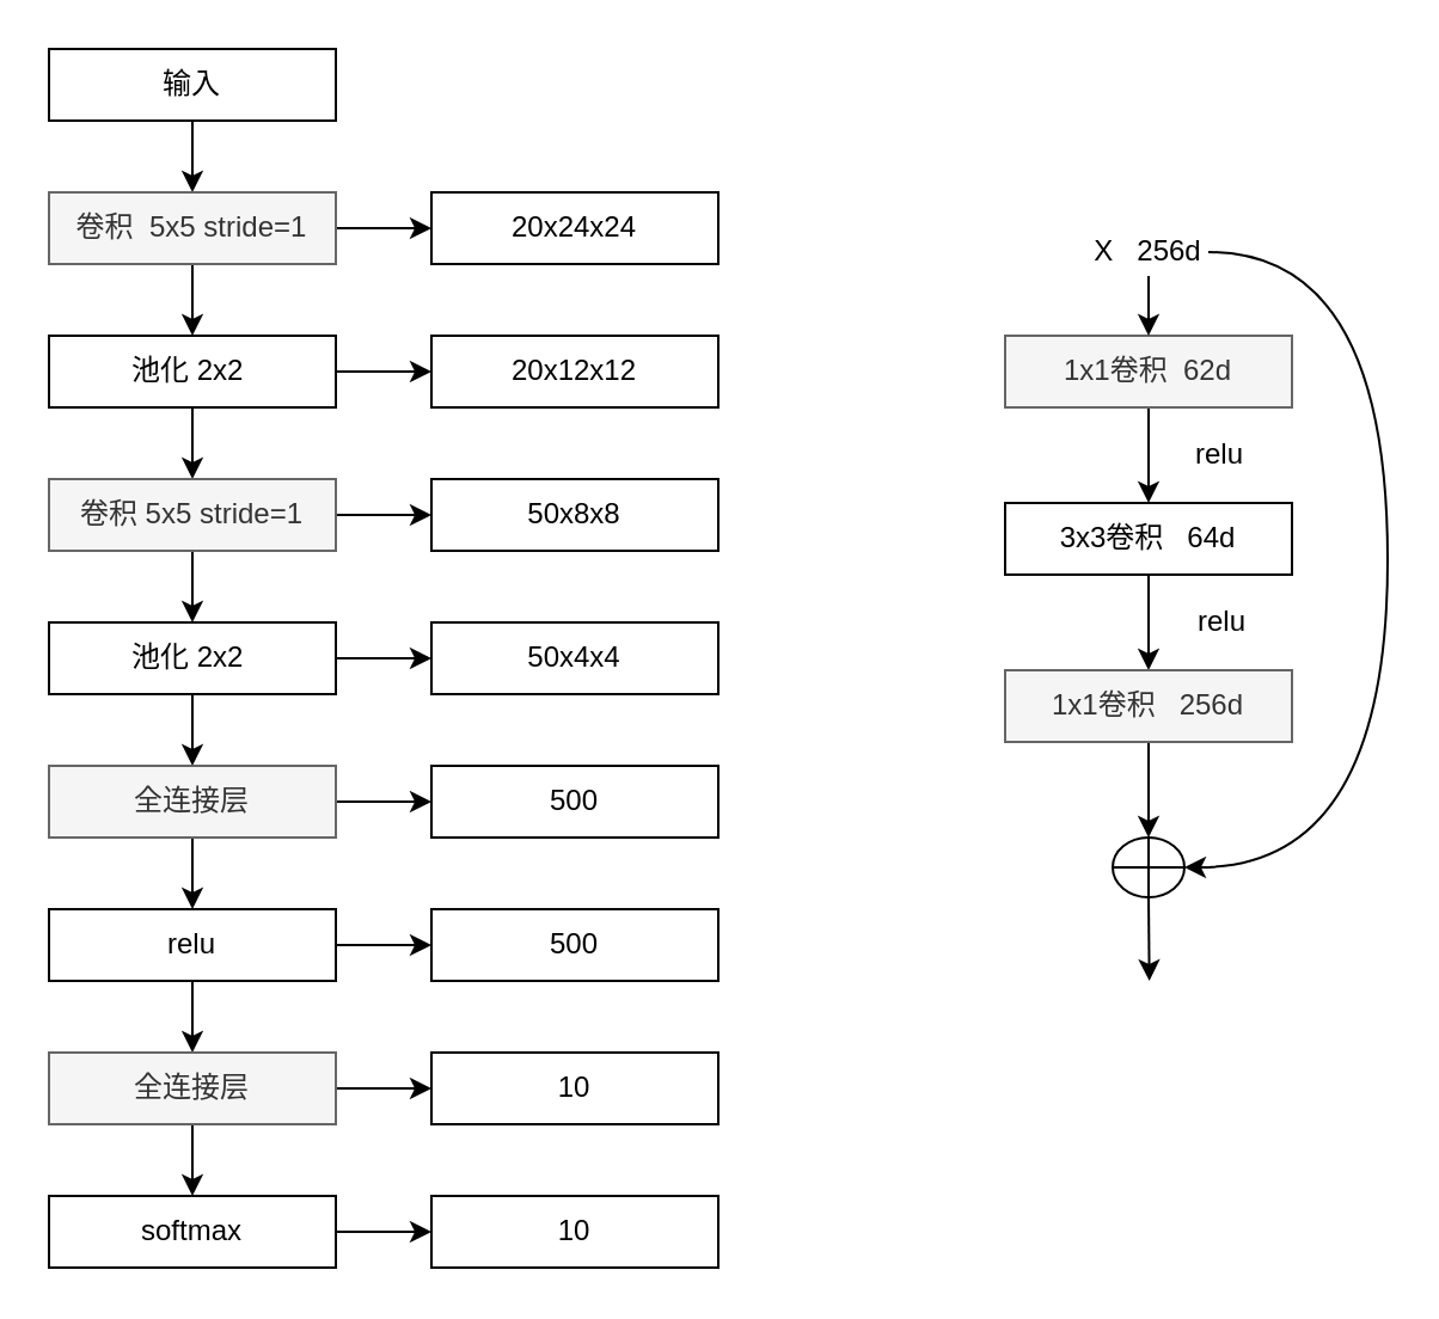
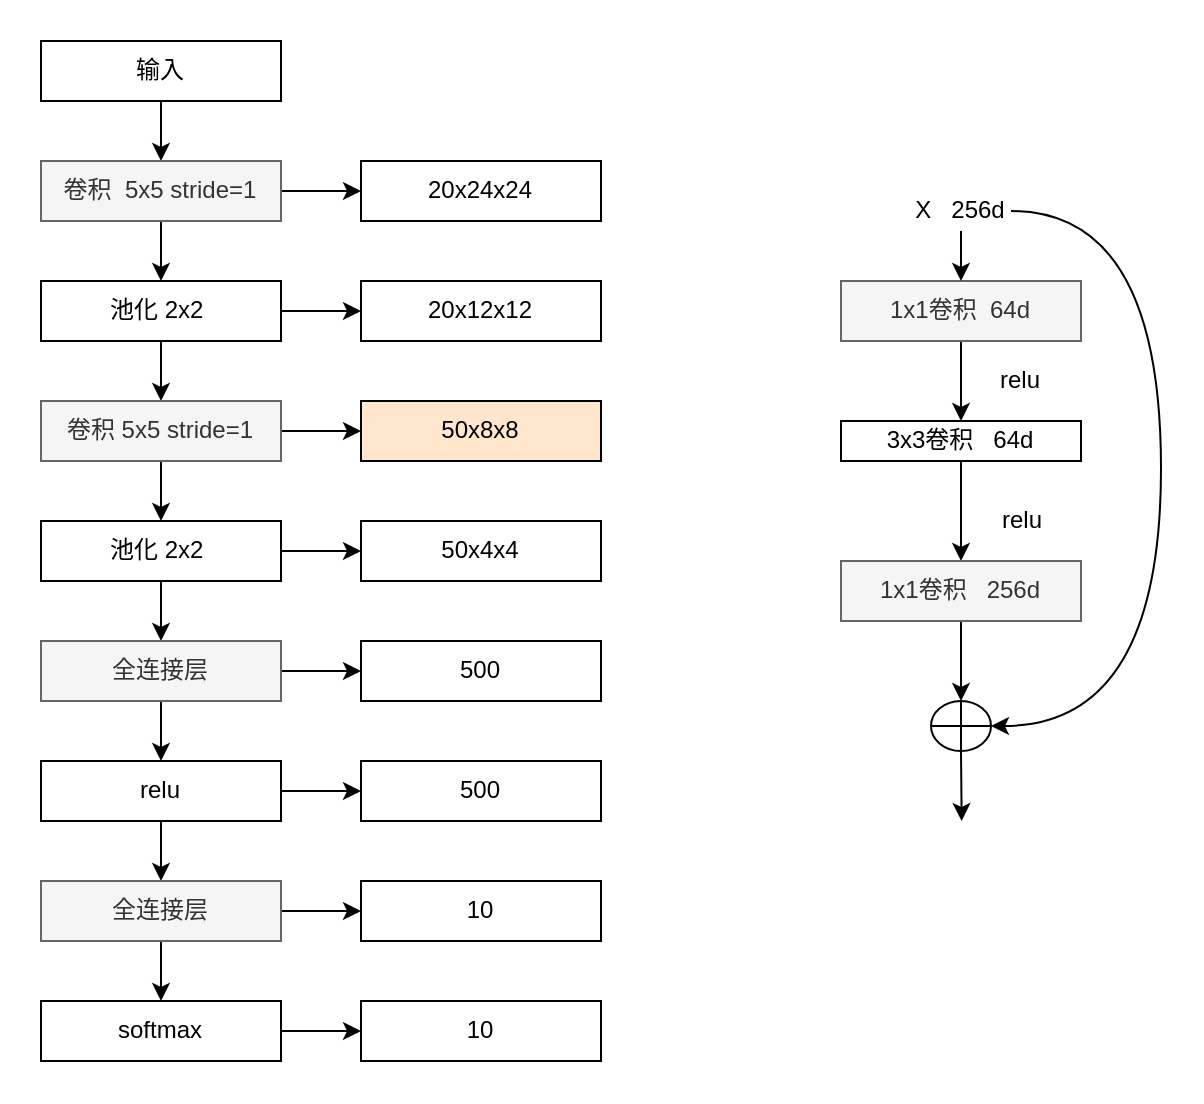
- <mxCell id="36" value="1x1卷积&amp;nbsp; 62d" style="rounded=0;whiteSpace=wrap;html=1;fillColor=#f5f5f5;strokeColor=#666666;fontColor=#333333;" parent="1" vertex="1"><mxGeometry x="420" y="140" width="120" height="30" as="geometry" /></mxCell>
+ <mxCell id="36" value="1x1卷积&amp;nbsp; 64d" style="rounded=0;whiteSpace=wrap;html=1;fillColor=#f5f5f5;strokeColor=#666666;fontColor=#333333;" parent="1" vertex="1"><mxGeometry x="420" y="140" width="120" height="30" as="geometry" /></mxCell>
- <mxCell id="15" value="50x8x8" style="rounded=0;whiteSpace=wrap;html=1;" parent="1" vertex="1"><mxGeometry x="180" y="200" width="120" height="30" as="geometry" /></mxCell>
+ <mxCell id="15" value="50x8x8" style="rounded=0;whiteSpace=wrap;html=1;fillColor=#ffe6cc;" parent="1" vertex="1"><mxGeometry x="180" y="200" width="120" height="30" as="geometry" /></mxCell>
- <mxCell id="38" value="3x3卷积&amp;nbsp; &amp;nbsp;64d" style="rounded=0;whiteSpace=wrap;html=1;" parent="1" vertex="1"><mxGeometry x="420" y="210" width="120" height="30" as="geometry" /></mxCell>
+ <mxCell id="38" value="3x3卷积&amp;nbsp; &amp;nbsp;64d" style="rounded=0;whiteSpace=wrap;html=1;" parent="1" vertex="1"><mxGeometry x="420" y="210" width="120" height="20" as="geometry" /></mxCell>
